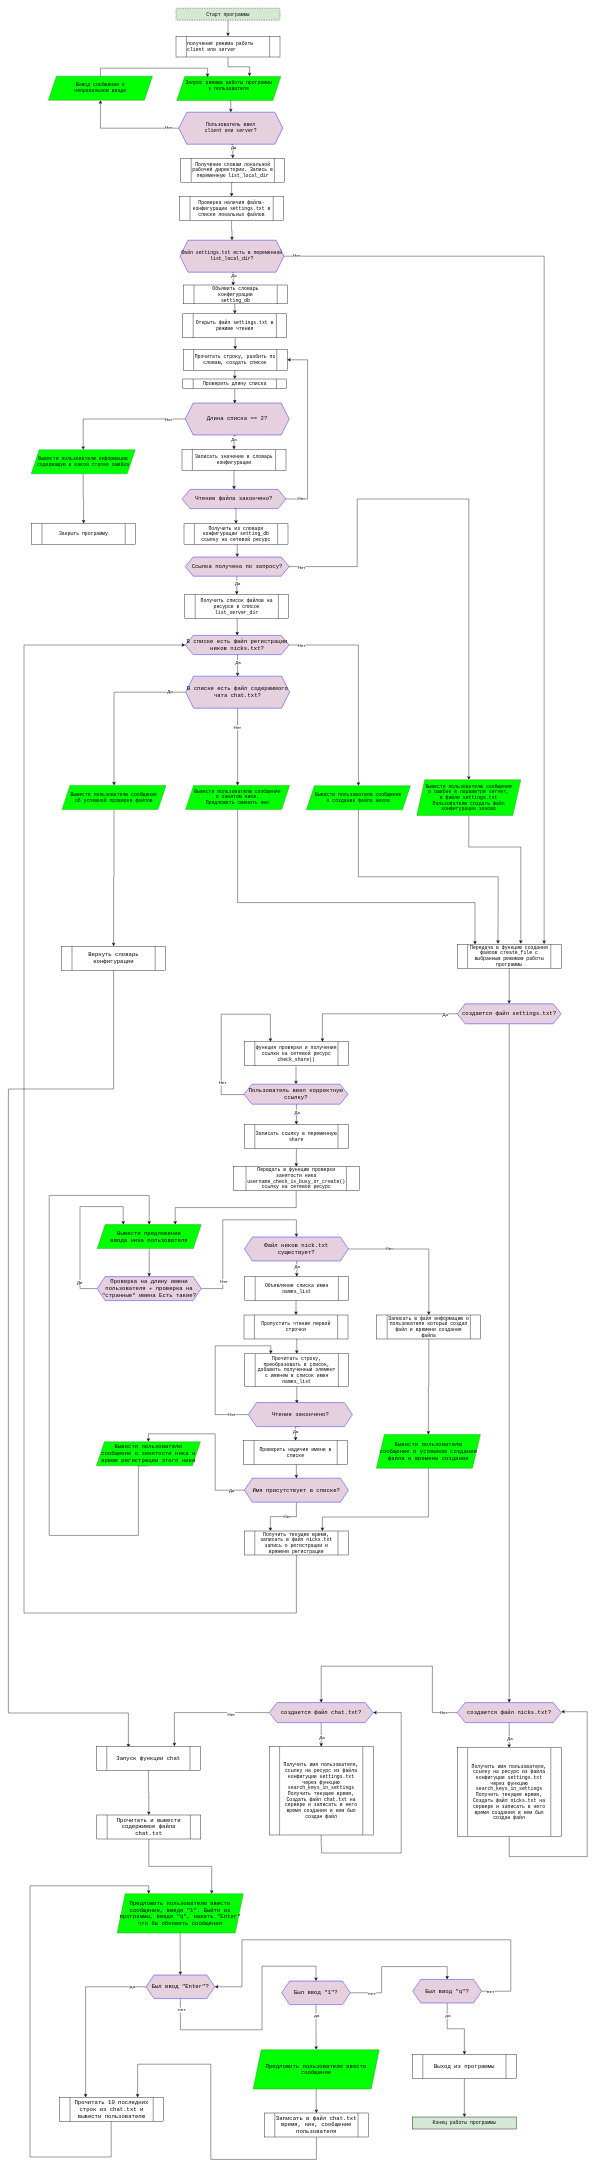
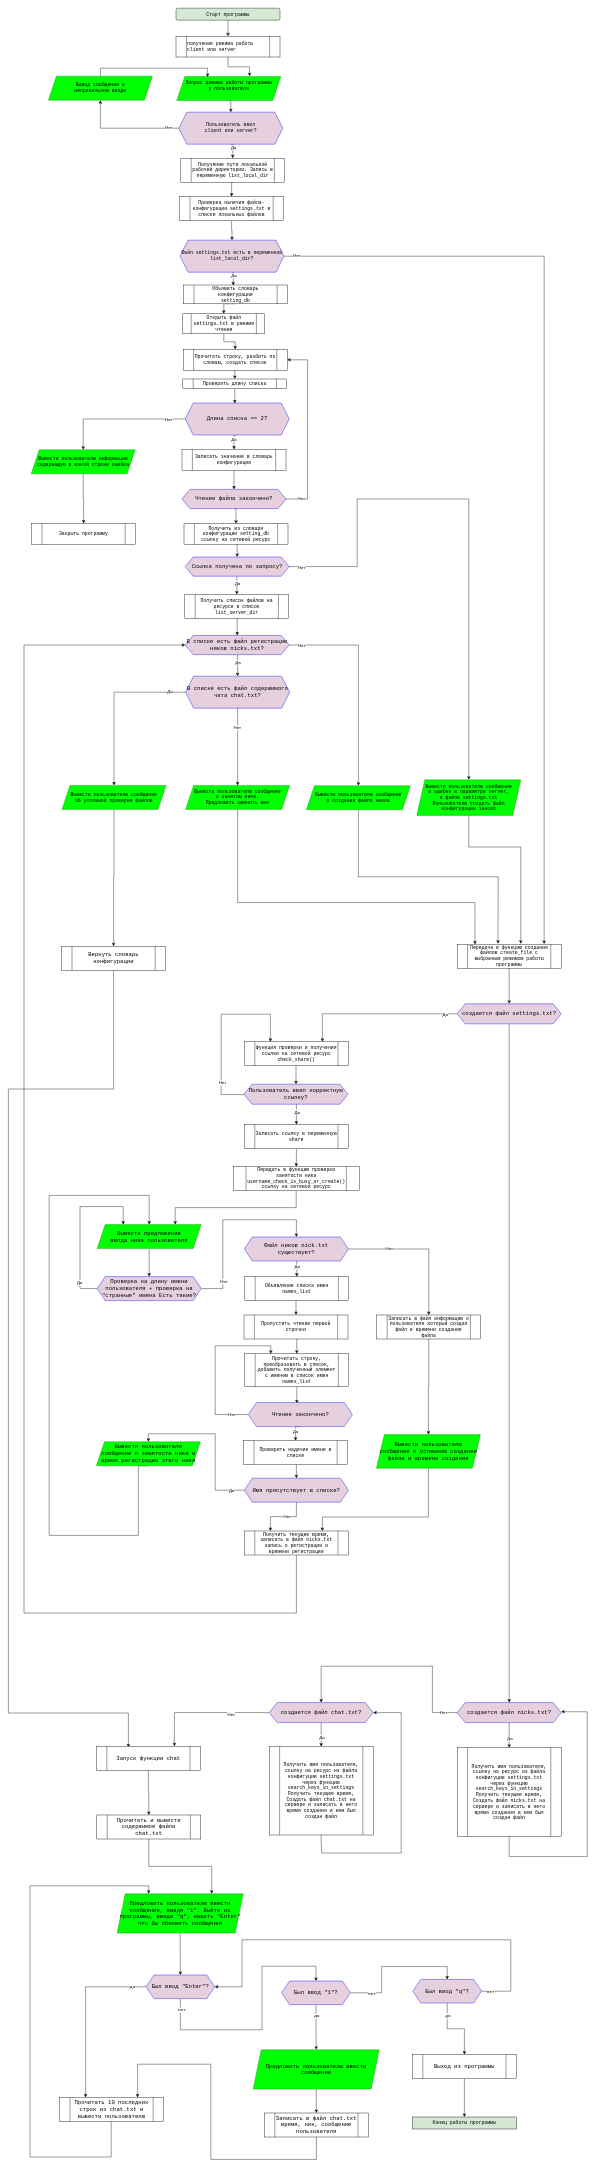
- <mxCell id="3" value="&lt;font face=&quot;Courier New&quot;&gt;Старт программы&lt;br&gt;&lt;/font&gt;" style="rounded=1;whiteSpace=wrap;html=1;fillColor=#D5E8D4;dashed=1;" parent="1" vertex="1"><mxGeometry x="439" y="20" width="260" height="30" as="geometry" /></mxCell>
+ <mxCell id="3" value="&lt;font face=&quot;Courier New&quot;&gt;Старт программы&lt;br&gt;&lt;/font&gt;" style="rounded=1;whiteSpace=wrap;html=1;fillColor=#D5E8D4;" parent="1" vertex="1"><mxGeometry x="439" y="20" width="260" height="30" as="geometry" /></mxCell>
- <mxCell id="36" value="Получение словам локальной рабочей директории. Запись в переменную list_local_dir" style="shape=process;whiteSpace=wrap;html=1;backgroundOutline=1;fontFamily=Courier New;" parent="1" vertex="1"><mxGeometry x="451" y="395" width="260" height="60" as="geometry" /></mxCell>
+ <mxCell id="36" value="Получение пути локальной рабочей директории. Запись в переменную list_local_dir" style="shape=process;whiteSpace=wrap;html=1;backgroundOutline=1;fontFamily=Courier New;" parent="1" vertex="1"><mxGeometry x="451" y="395" width="260" height="60" as="geometry" /></mxCell>
- <mxCell id="42" value="Открыть файл settings.txt в режиме чтения" style="shape=process;whiteSpace=wrap;html=1;backgroundOutline=1;fontFamily=Courier New;" parent="1" vertex="1"><mxGeometry x="456" y="784" width="260" height="60" as="geometry" /></mxCell>
+ <mxCell id="42" value="Открыть файл settings.txt в режиме чтения" style="shape=process;whiteSpace=wrap;html=1;backgroundOutline=1;fontFamily=Courier New;" parent="1" vertex="1"><mxGeometry x="456" y="784" width="205" height="50" as="geometry" /></mxCell>
